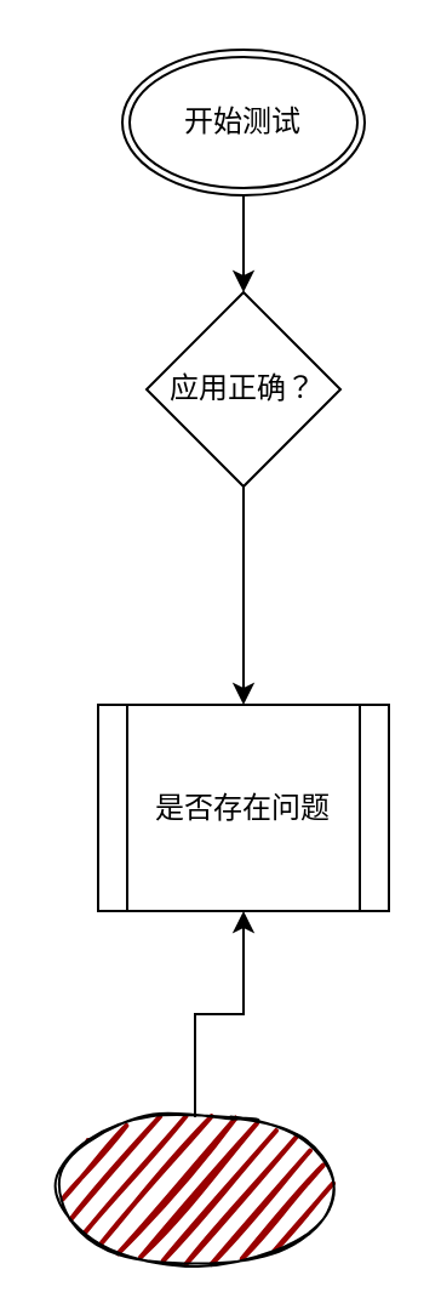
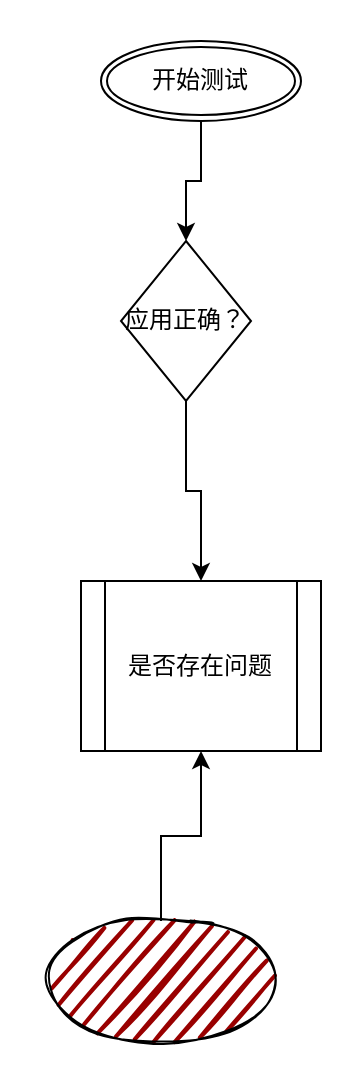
- <mxCell id="5" value="开始测试" style="ellipse;shape=doubleEllipse;margin=3;whiteSpace=wrap;html=1;align=center;" vertex="1" parent="1"><mxGeometry x="50" y="20" width="100" height="60" as="geometry" /></mxCell>
+ <mxCell id="5" value="开始测试" style="ellipse;shape=doubleEllipse;margin=3;whiteSpace=wrap;html=1;align=center;" vertex="1" parent="1"><mxGeometry x="50" y="20" width="100" height="40" as="geometry" /></mxCell>
- <mxCell id="7" value="应用正确？" style="rhombus;whiteSpace=wrap;html=1;" vertex="1" parent="1"><mxGeometry x="60" y="120" width="80" height="80" as="geometry" /></mxCell>
+ <mxCell id="7" value="应用正确？" style="rhombus;whiteSpace=wrap;html=1;" vertex="1" parent="1"><mxGeometry x="60" y="120" width="65" height="80" as="geometry" /></mxCell>
